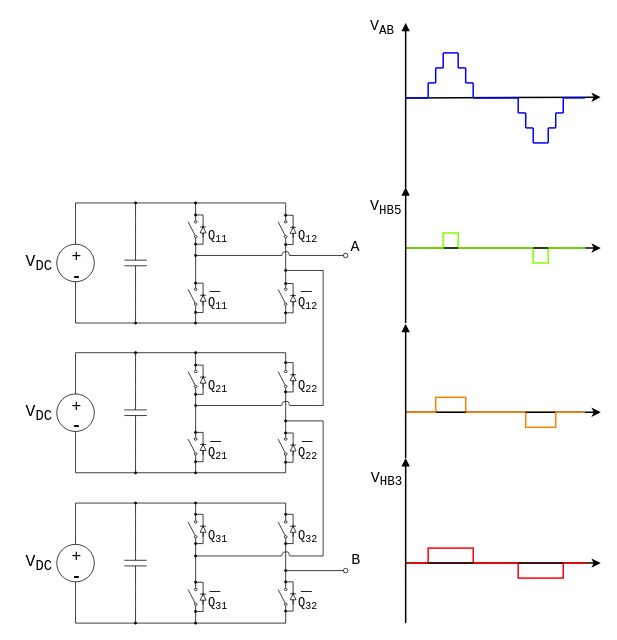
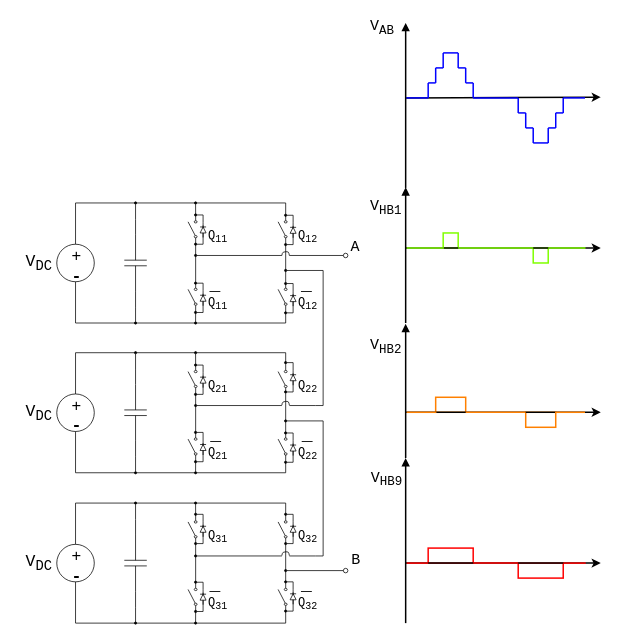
- <mxCell id="173" value="V&lt;sub&gt;ΗΒ5&lt;/sub&gt;" style="text;html=1;resizable=0;points=[];autosize=1;align=left;verticalAlign=top;spacingTop=-4;fontSize=20;fontFamily=Courier New;" parent="1" vertex="1"><mxGeometry x="491" y="260" width="55" height="30" as="geometry" /></mxCell>
+ <mxCell id="173" value="V&lt;sub&gt;ΗΒ1&lt;/sub&gt;" style="text;html=1;resizable=0;points=[];autosize=1;align=left;verticalAlign=top;spacingTop=-4;fontSize=20;fontFamily=Courier New;" parent="1" vertex="1"><mxGeometry x="491" y="260" width="55" height="30" as="geometry" /></mxCell>
+ <mxCell id="174" value="V&lt;sub&gt;ΗΒ2&lt;/sub&gt;" style="text;html=1;resizable=0;points=[];autosize=1;align=left;verticalAlign=top;spacingTop=-4;fontSize=20;fontFamily=Courier New;" parent="1" vertex="1"><mxGeometry x="491" y="445" width="55" height="30" as="geometry" /></mxCell>
- <mxCell id="175" value="V&lt;sub&gt;ΗΒ3&lt;/sub&gt;" style="text;html=1;resizable=0;points=[];autosize=1;align=left;verticalAlign=top;spacingTop=-4;fontSize=20;fontFamily=Courier New;" parent="1" vertex="1"><mxGeometry x="492" y="622" width="55" height="30" as="geometry" /></mxCell>
+ <mxCell id="175" value="V&lt;sub&gt;ΗΒ9&lt;/sub&gt;" style="text;html=1;resizable=0;points=[];autosize=1;align=left;verticalAlign=top;spacingTop=-4;fontSize=20;fontFamily=Courier New;" parent="1" vertex="1"><mxGeometry x="492" y="622" width="55" height="30" as="geometry" /></mxCell>
